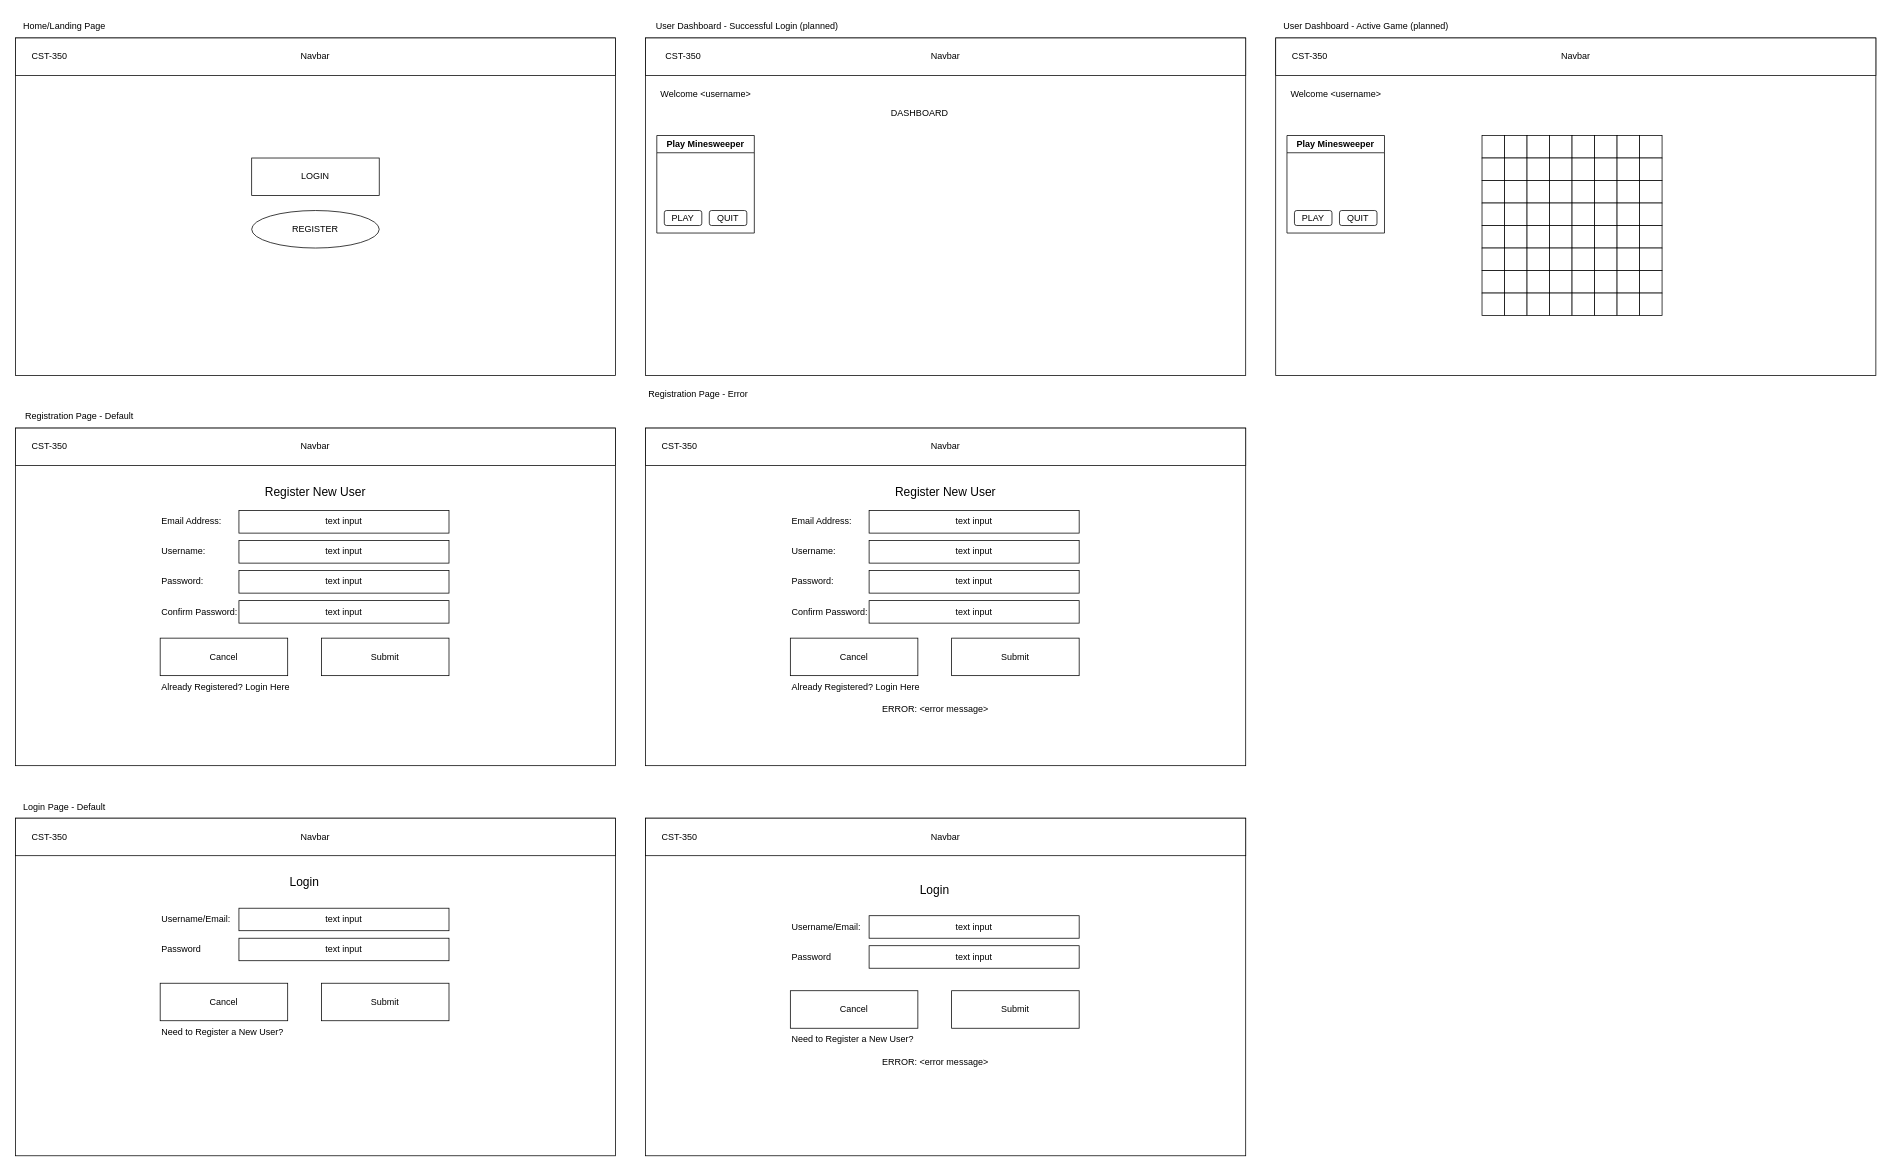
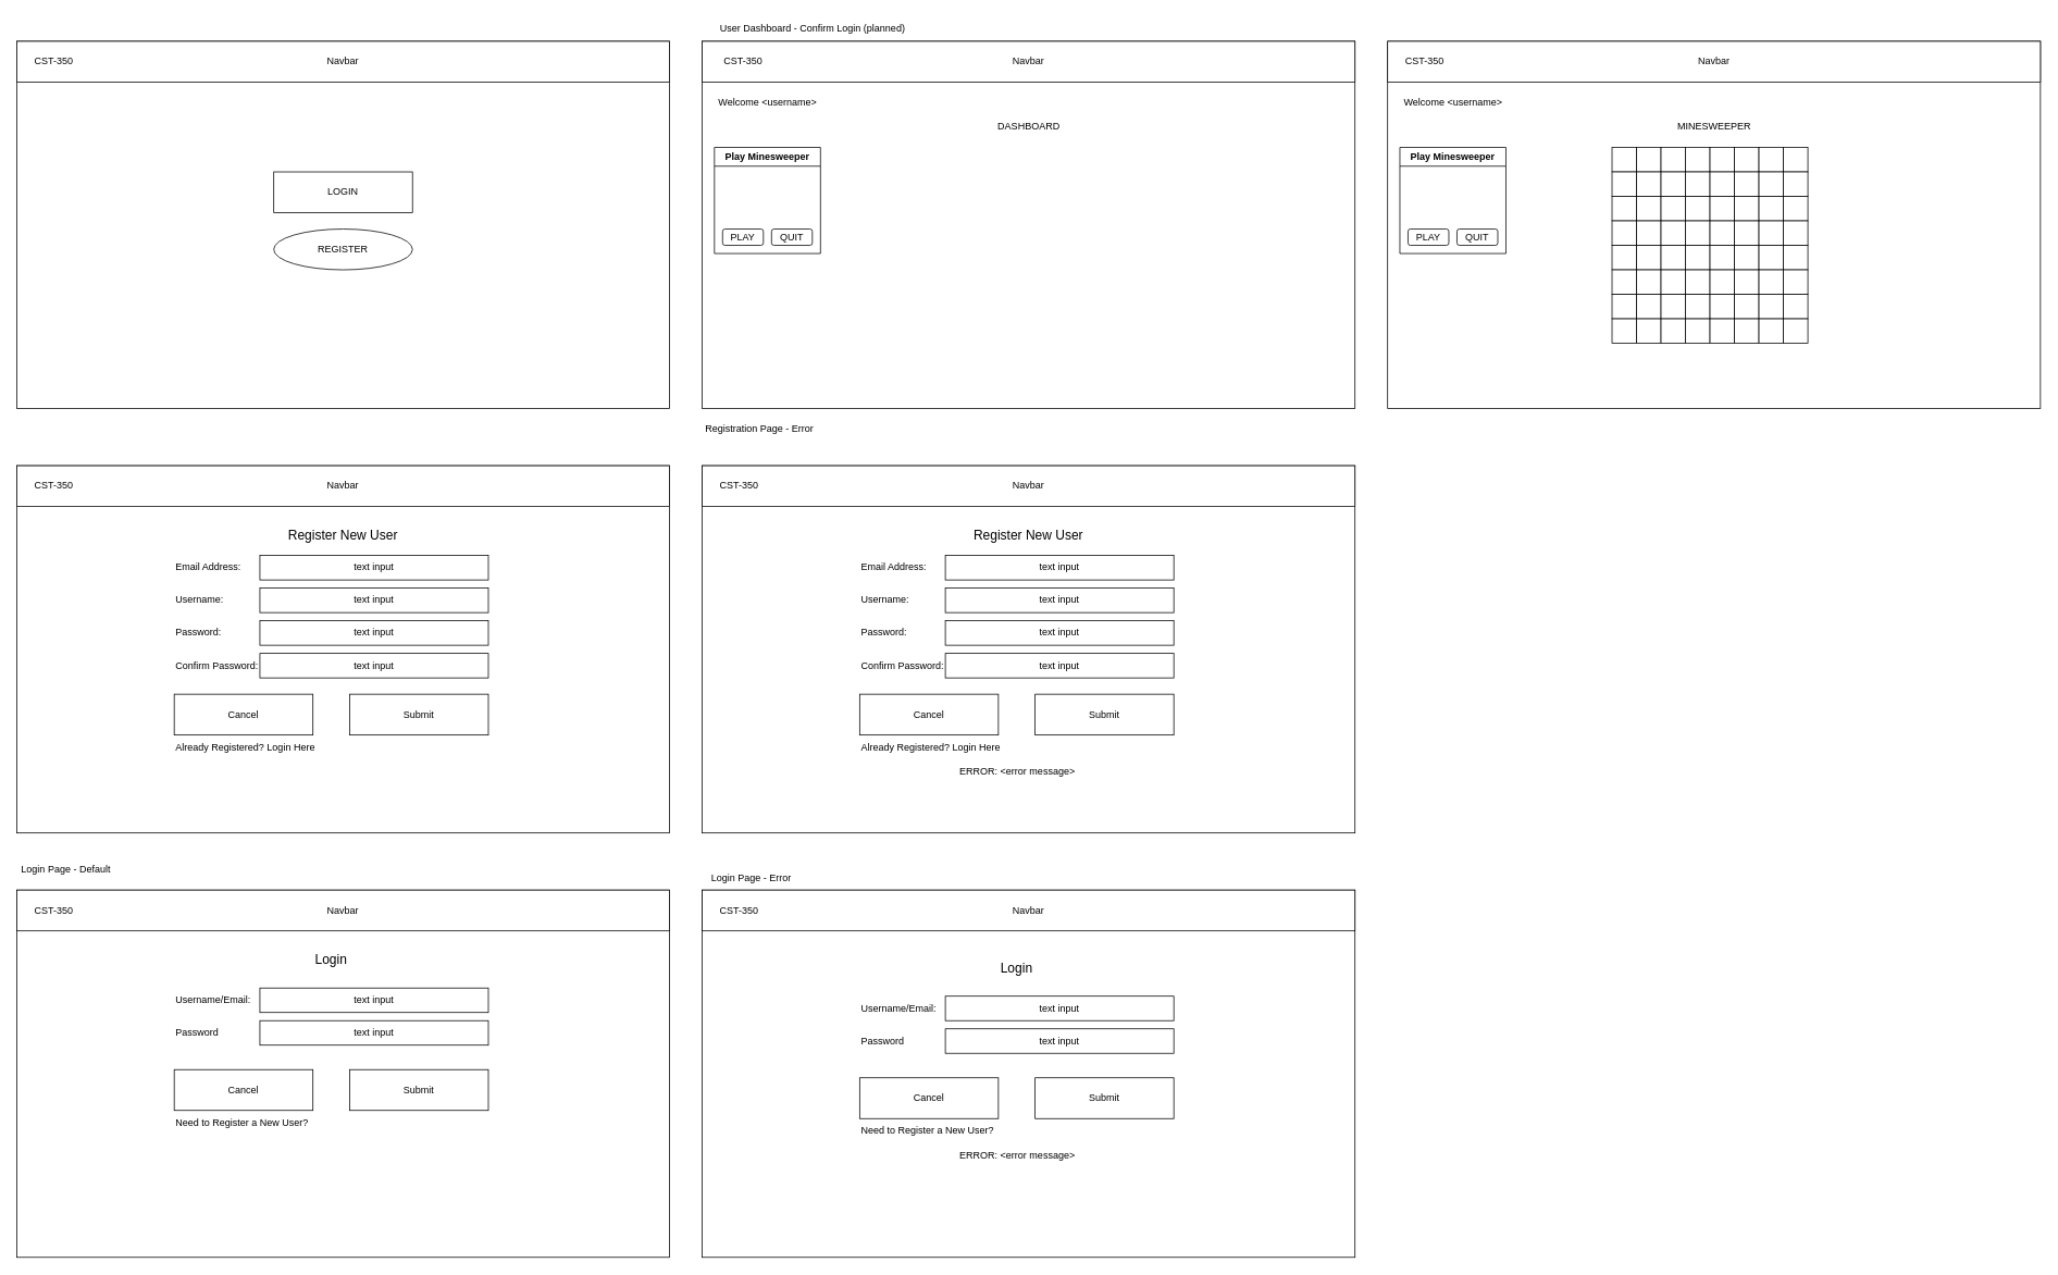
- <mxCell id="12" value="Home/Landing Page" style="text;html=1;align=center;verticalAlign=middle;resizable=0;points=[];autosize=1;strokeColor=none;fillColor=none;" parent="1" vertex="1"><mxGeometry x="20" y="20" width="130" height="30" as="geometry" /></mxCell>
- <mxCell id="15" value="User Dashboard - Successful Login (planned)" style="text;html=1;align=center;verticalAlign=middle;resizable=0;points=[];autosize=1;strokeColor=none;fillColor=none;" parent="1" vertex="1"><mxGeometry x="860" y="20" width="270" height="30" as="geometry" /></mxCell>
+ <mxCell id="15" value="User Dashboard - Confirm Login (planned)" style="text;html=1;align=center;verticalAlign=middle;resizable=0;points=[];autosize=1;strokeColor=none;fillColor=none;" parent="1" vertex="1"><mxGeometry x="860" y="20" width="270" height="30" as="geometry" /></mxCell>
- <mxCell id="147" value="User Dashboard - Active Game (planned)" style="text;html=1;align=center;verticalAlign=middle;resizable=0;points=[];autosize=1;strokeColor=none;fillColor=none;" vertex="1" parent="1"><mxGeometry x="1700" y="20" width="240" height="30" as="geometry" /></mxCell>
- <mxCell id="66" value="DASHBOARD" style="text;html=1;align=center;verticalAlign=middle;resizable=0;points=[];autosize=1;strokeColor=none;fillColor=none;" parent="1" vertex="1"><mxGeometry x="1175" y="135" width="100" height="30" as="geometry" /></mxCell>
+ <mxCell id="66" value="DASHBOARD" style="text;html=1;align=center;verticalAlign=middle;resizable=0;points=[];autosize=1;strokeColor=none;fillColor=none;" parent="1" vertex="1"><mxGeometry x="1210" y="140" width="100" height="30" as="geometry" /></mxCell>
+ <mxCell id="73" value="MINESWEEPER" style="text;html=1;align=center;verticalAlign=middle;resizable=0;points=[];autosize=1;strokeColor=none;fillColor=none;" vertex="1" parent="1"><mxGeometry x="2045" y="140" width="110" height="30" as="geometry" /></mxCell>
- <mxCell id="35" value="Registration Page - Default" style="text;html=1;align=center;verticalAlign=middle;resizable=0;points=[];autosize=1;strokeColor=none;fillColor=none;" parent="1" vertex="1"><mxGeometry x="20" y="540" width="170" height="30" as="geometry" /></mxCell>
- <mxCell id="13" value="Login Page - Default" style="text;html=1;align=center;verticalAlign=middle;resizable=0;points=[];autosize=1;strokeColor=none;fillColor=none;" parent="1" vertex="1"><mxGeometry x="20" y="1060" width="130" height="30" as="geometry" /></mxCell>
+ <mxCell id="13" value="Login Page - Default" style="text;html=1;align=center;verticalAlign=middle;resizable=0;points=[];autosize=1;strokeColor=none;fillColor=none;" parent="1" vertex="1"><mxGeometry x="15" y="1050" width="130" height="30" as="geometry" /></mxCell>
+ <mxCell id="25" value="Login Page - Error" style="text;html=1;align=center;verticalAlign=middle;resizable=0;points=[];autosize=1;strokeColor=none;fillColor=none;" parent="1" vertex="1"><mxGeometry x="860" y="1060" width="120" height="30" as="geometry" /></mxCell>
